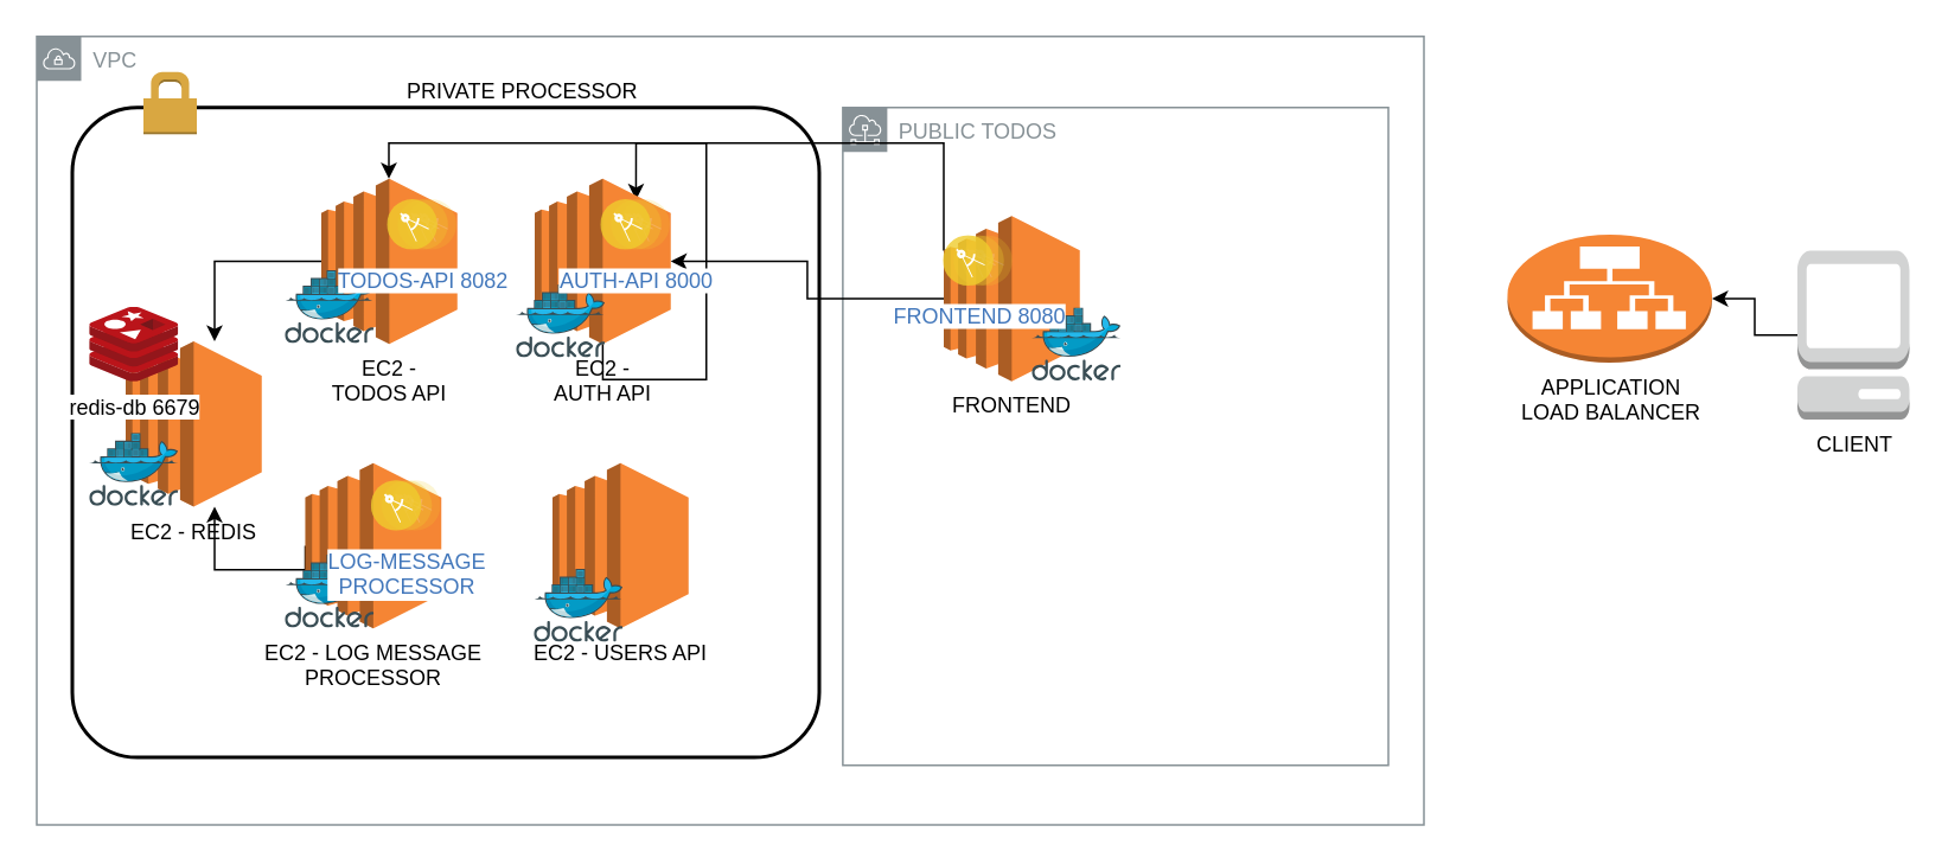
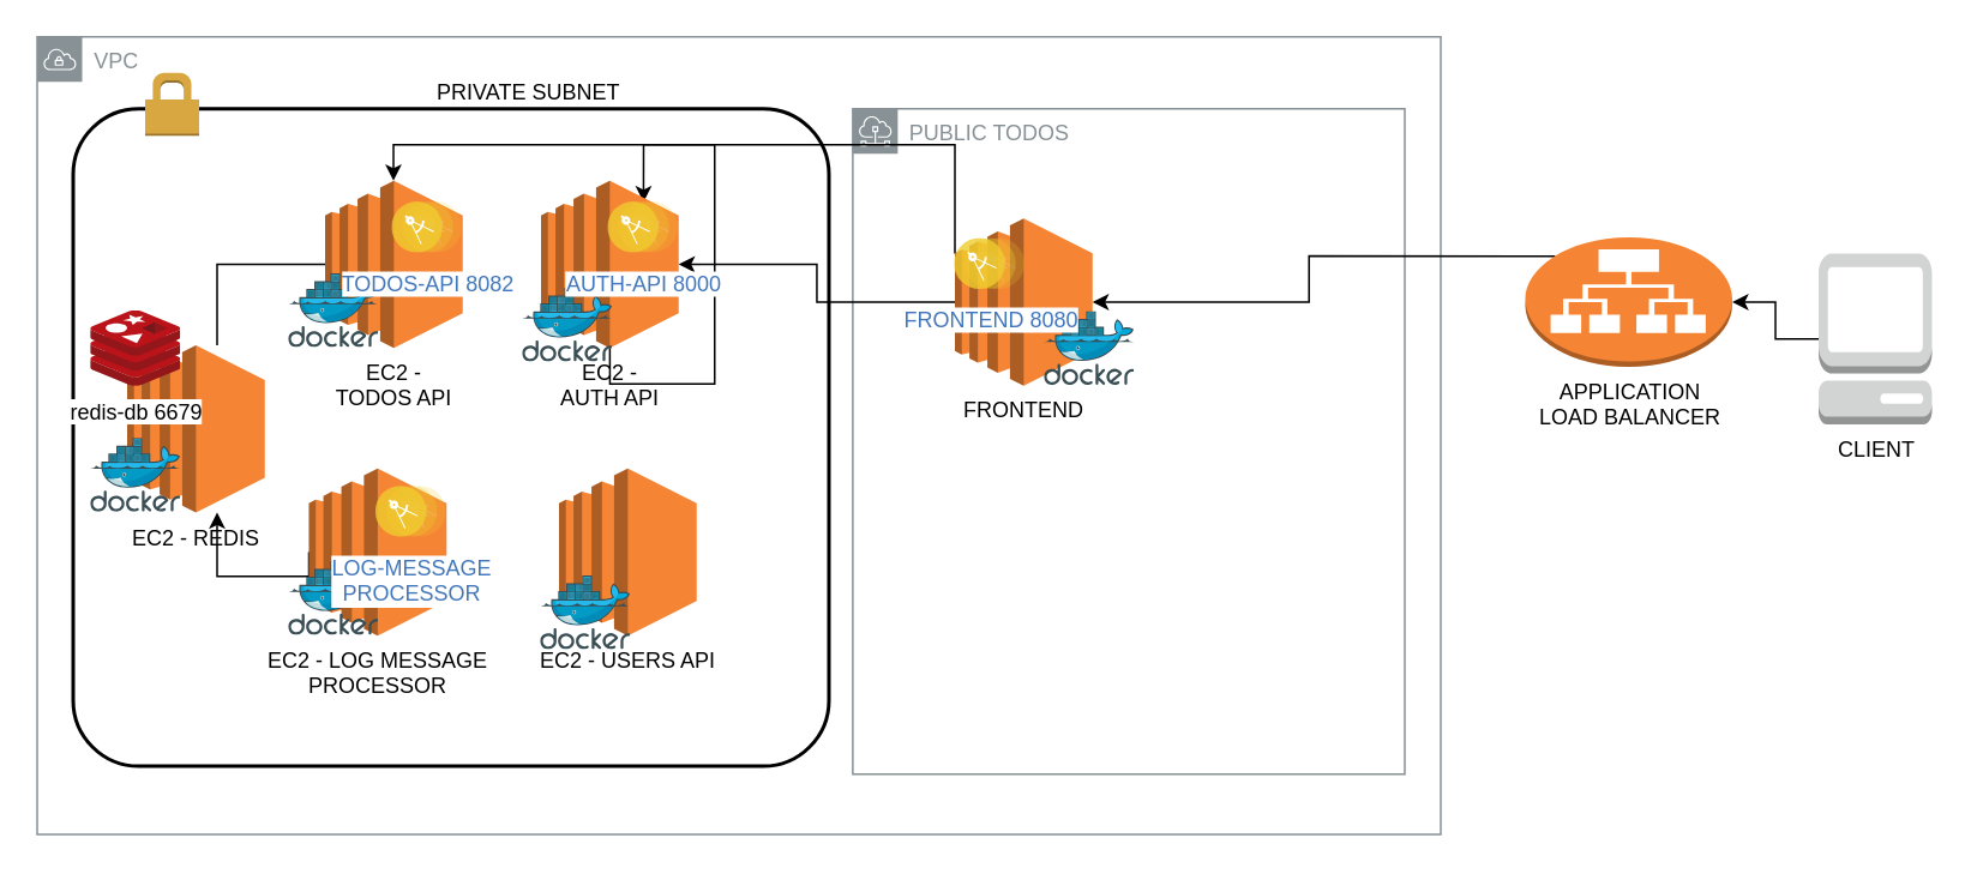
- <mxCell id="3" value="                          PRIVATE PROCESSOR" style="rounded=1;arcSize=10;dashed=0;fillColor=none;gradientColor=none;strokeWidth=2;labelPosition=center;verticalLabelPosition=top;align=center;verticalAlign=bottom;" parent="1" vertex="1"><mxGeometry x="40" width="420" height="365.5" as="geometry" y="60" /></mxCell>
+ <mxCell id="3" value="                          PRIVATE SUBNET" style="rounded=1;arcSize=10;dashed=0;fillColor=none;gradientColor=none;strokeWidth=2;labelPosition=center;verticalLabelPosition=top;align=center;verticalAlign=bottom;" parent="1" vertex="1"><mxGeometry x="40" width="420" height="365.5" as="geometry" y="60" /></mxCell>
+ <mxCell id="25" style="edgeStyle=orthogonalEdgeStyle;rounded=0;orthogonalLoop=1;jettySize=auto;html=1;exitX=0.145;exitY=0.145;exitDx=0;exitDy=0;exitPerimeter=0;" parent="1" source="26" target="9" edge="1"><mxGeometry relative="1" as="geometry" /></mxCell>
- <mxCell id="5" style="edgeStyle=orthogonalEdgeStyle;rounded=0;orthogonalLoop=1;jettySize=auto;html=1;exitX=0;exitY=0.5;exitDx=0;exitDy=0;exitPerimeter=0;" parent="1" source="6" target="23" edge="1"><mxGeometry relative="1" as="geometry"><Array as="points"><mxPoint x="120" y="147" /></Array></mxGeometry></mxCell>
+ <mxCell id="5" style="edgeStyle=orthogonalEdgeStyle;rounded=0;orthogonalLoop=1;jettySize=auto;html=1;exitX=0;exitY=0.5;exitDx=0;exitDy=0;exitPerimeter=0;endArrow=none;" parent="1" source="6" target="23" edge="1"><mxGeometry relative="1" as="geometry"><Array as="points"><mxPoint x="120" y="147" /></Array></mxGeometry></mxCell>
